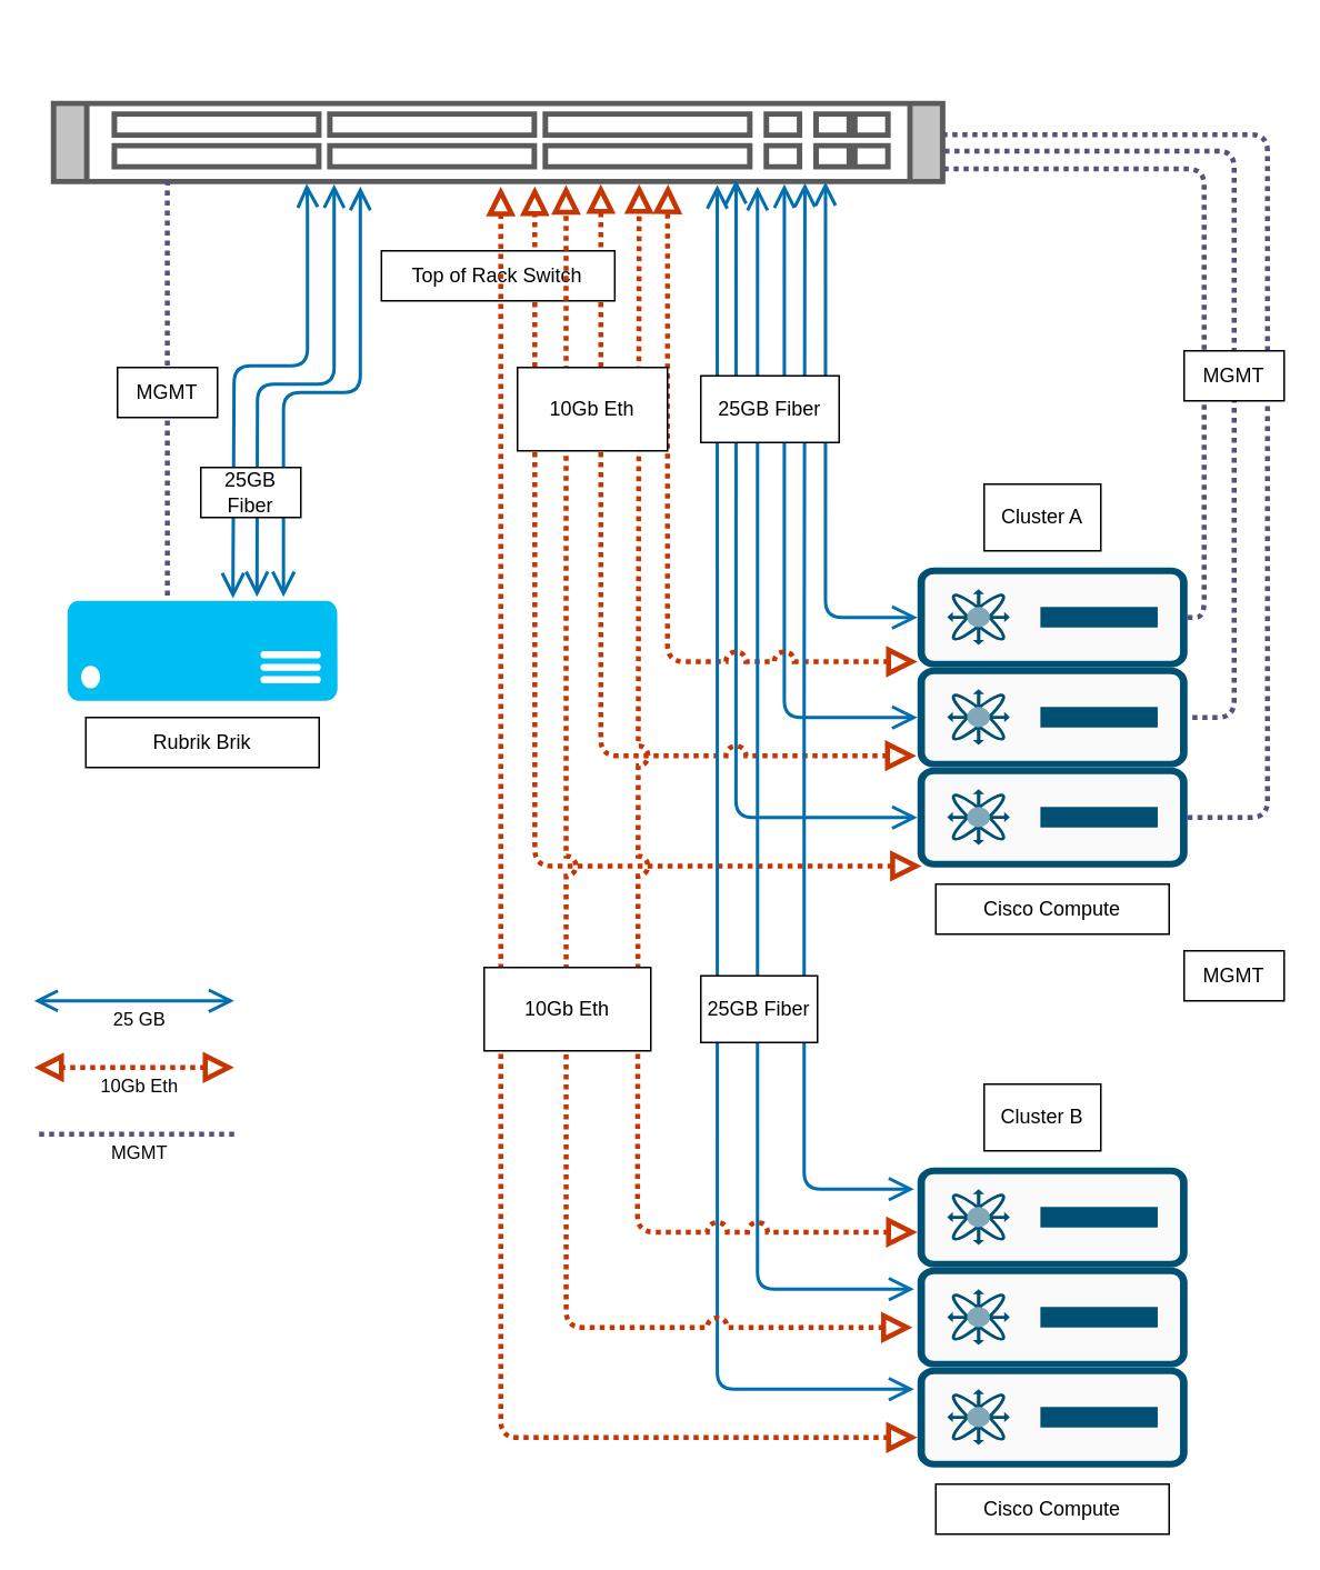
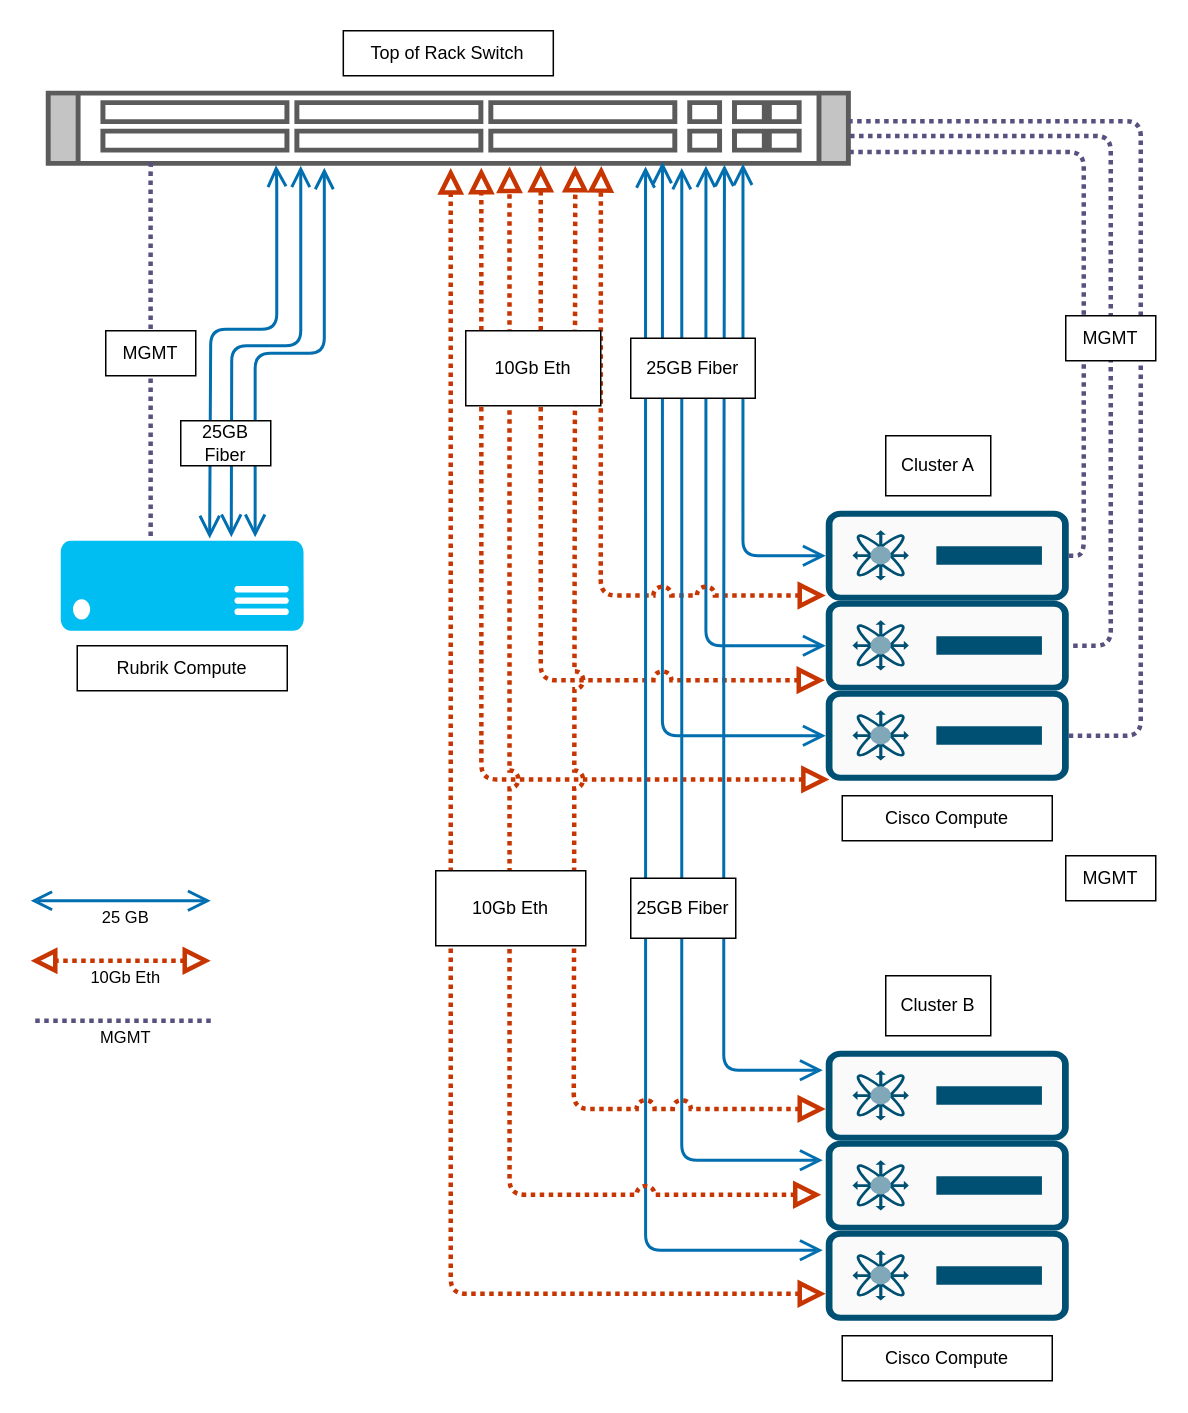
- <mxCell id="24" value="Top of Rack Switch" style="text;html=1;align=center;verticalAlign=middle;whiteSpace=wrap;rounded=0;fillColor=default;strokeColor=default;" parent="1" vertex="1"><mxGeometry x="228.37" y="150" width="140" height="30" as="geometry" /></mxCell>
+ <mxCell id="24" value="Top of Rack Switch" style="text;html=1;align=center;verticalAlign=middle;whiteSpace=wrap;rounded=0;fillColor=default;strokeColor=default;" parent="1" vertex="1"><mxGeometry x="228.37" y="20" width="140" height="30" as="geometry" /></mxCell>
- <mxCell id="25" value="Rubrik Brik" style="text;html=1;align=center;verticalAlign=middle;whiteSpace=wrap;rounded=0;fillColor=default;strokeColor=default;" parent="1" vertex="1"><mxGeometry x="51" y="430" width="140" height="30" as="geometry" /></mxCell>
+ <mxCell id="25" value="Rubrik Compute" style="text;html=1;align=center;verticalAlign=middle;whiteSpace=wrap;rounded=0;fillColor=default;strokeColor=default;" parent="1" vertex="1"><mxGeometry x="51" y="430" width="140" height="30" as="geometry" /></mxCell>
